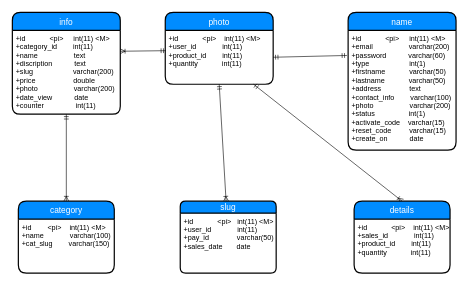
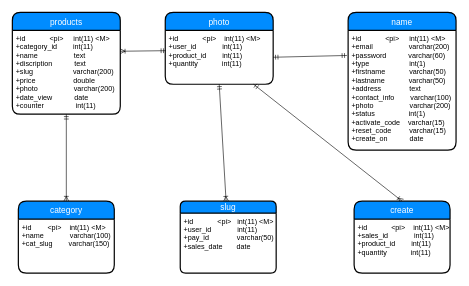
- <mxCell id="8" value="info" style="swimlane;childLayout=stackLayout;horizontal=1;startSize=30;horizontalStack=0;fillColor=#008cff;fontColor=#FFFFFF;rounded=1;fontSize=14;fontStyle=0;strokeWidth=2;resizeParent=0;resizeLast=1;shadow=0;dashed=0;align=center;" parent="1" vertex="1"><mxGeometry x="20" y="20" width="180" height="170" as="geometry" /></mxCell>
+ <mxCell id="8" value="products" style="swimlane;childLayout=stackLayout;horizontal=1;startSize=30;horizontalStack=0;fillColor=#008cff;fontColor=#FFFFFF;rounded=1;fontSize=14;fontStyle=0;strokeWidth=2;resizeParent=0;resizeLast=1;shadow=0;dashed=0;align=center;" parent="1" vertex="1"><mxGeometry x="20" y="20" width="180" height="170" as="geometry" /></mxCell>
- <mxCell id="6" value="details" style="swimlane;childLayout=stackLayout;horizontal=1;startSize=30;horizontalStack=0;fillColor=#008cff;fontColor=#FFFFFF;rounded=1;fontSize=14;fontStyle=0;strokeWidth=2;resizeParent=0;resizeLast=1;shadow=0;dashed=0;align=center;" parent="1" vertex="1"><mxGeometry x="590" y="335" width="160" height="120" as="geometry" /></mxCell>
+ <mxCell id="6" value="create" style="swimlane;childLayout=stackLayout;horizontal=1;startSize=30;horizontalStack=0;fillColor=#008cff;fontColor=#FFFFFF;rounded=1;fontSize=14;fontStyle=0;strokeWidth=2;resizeParent=0;resizeLast=1;shadow=0;dashed=0;align=center;" parent="1" vertex="1"><mxGeometry x="590" y="335" width="160" height="120" as="geometry" /></mxCell>
